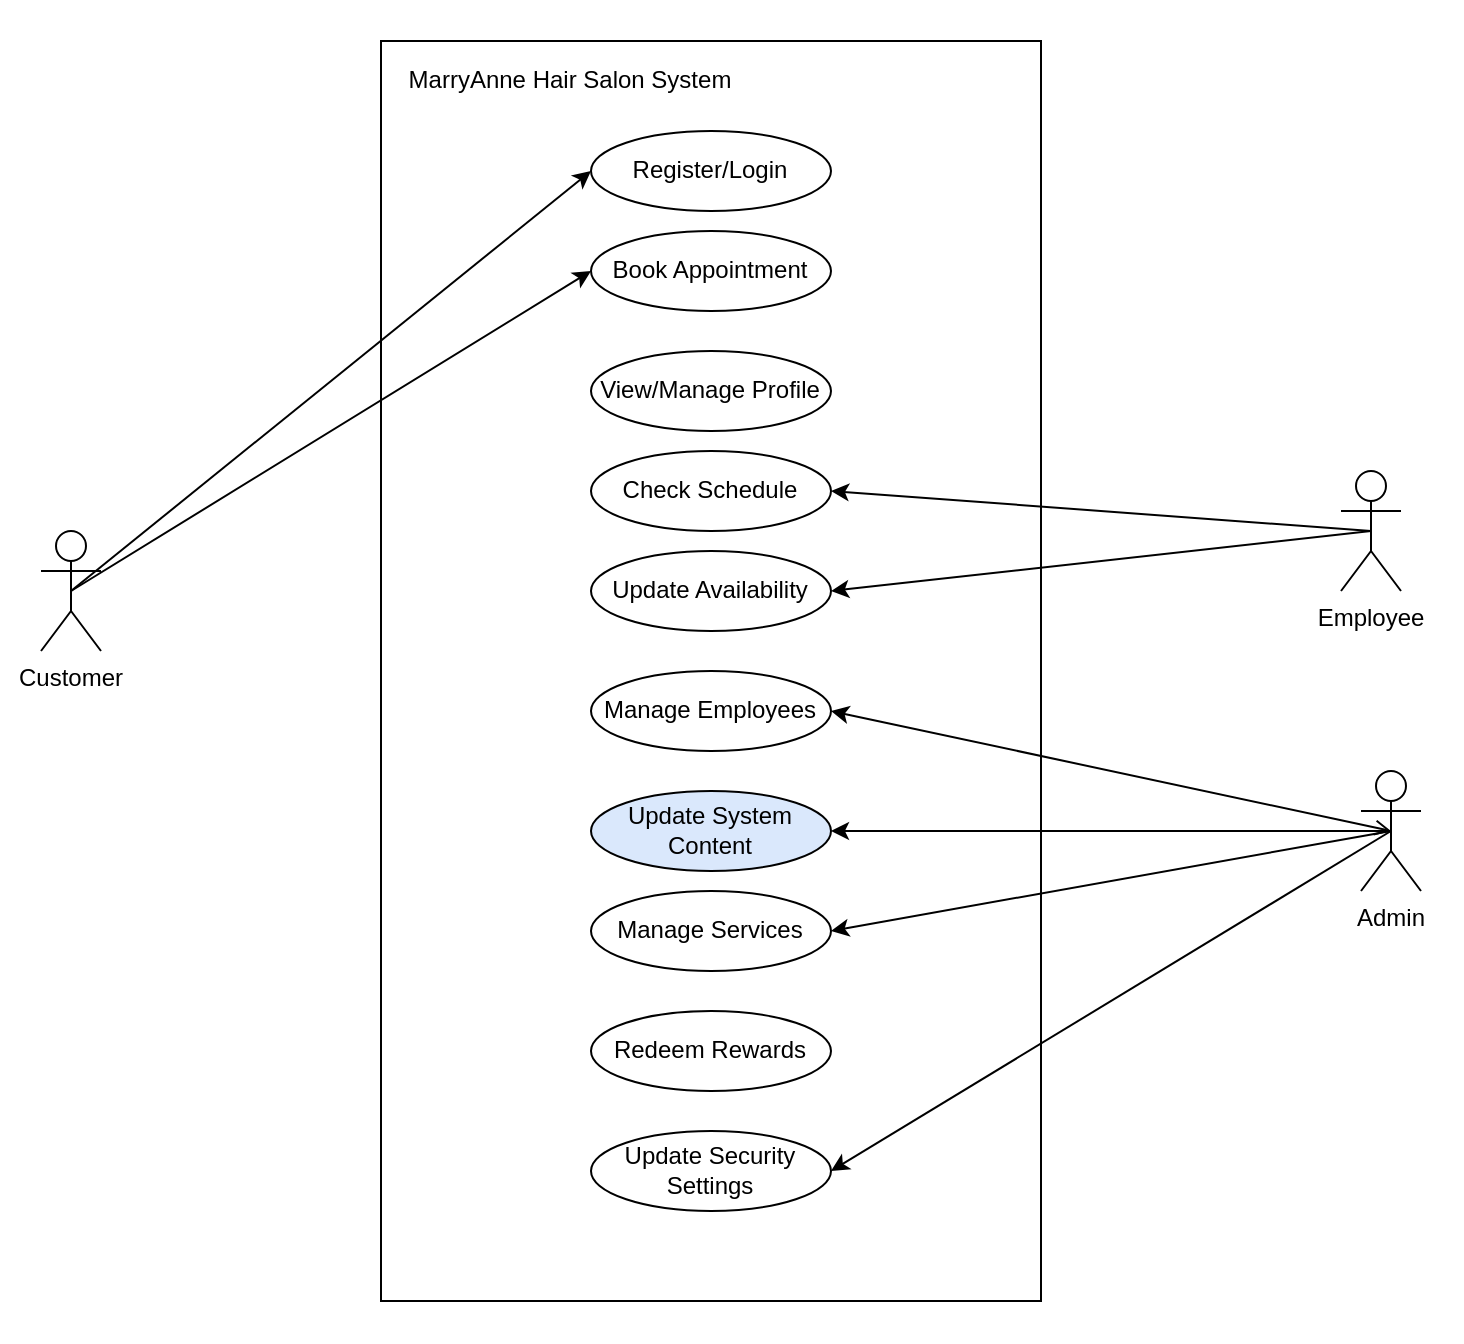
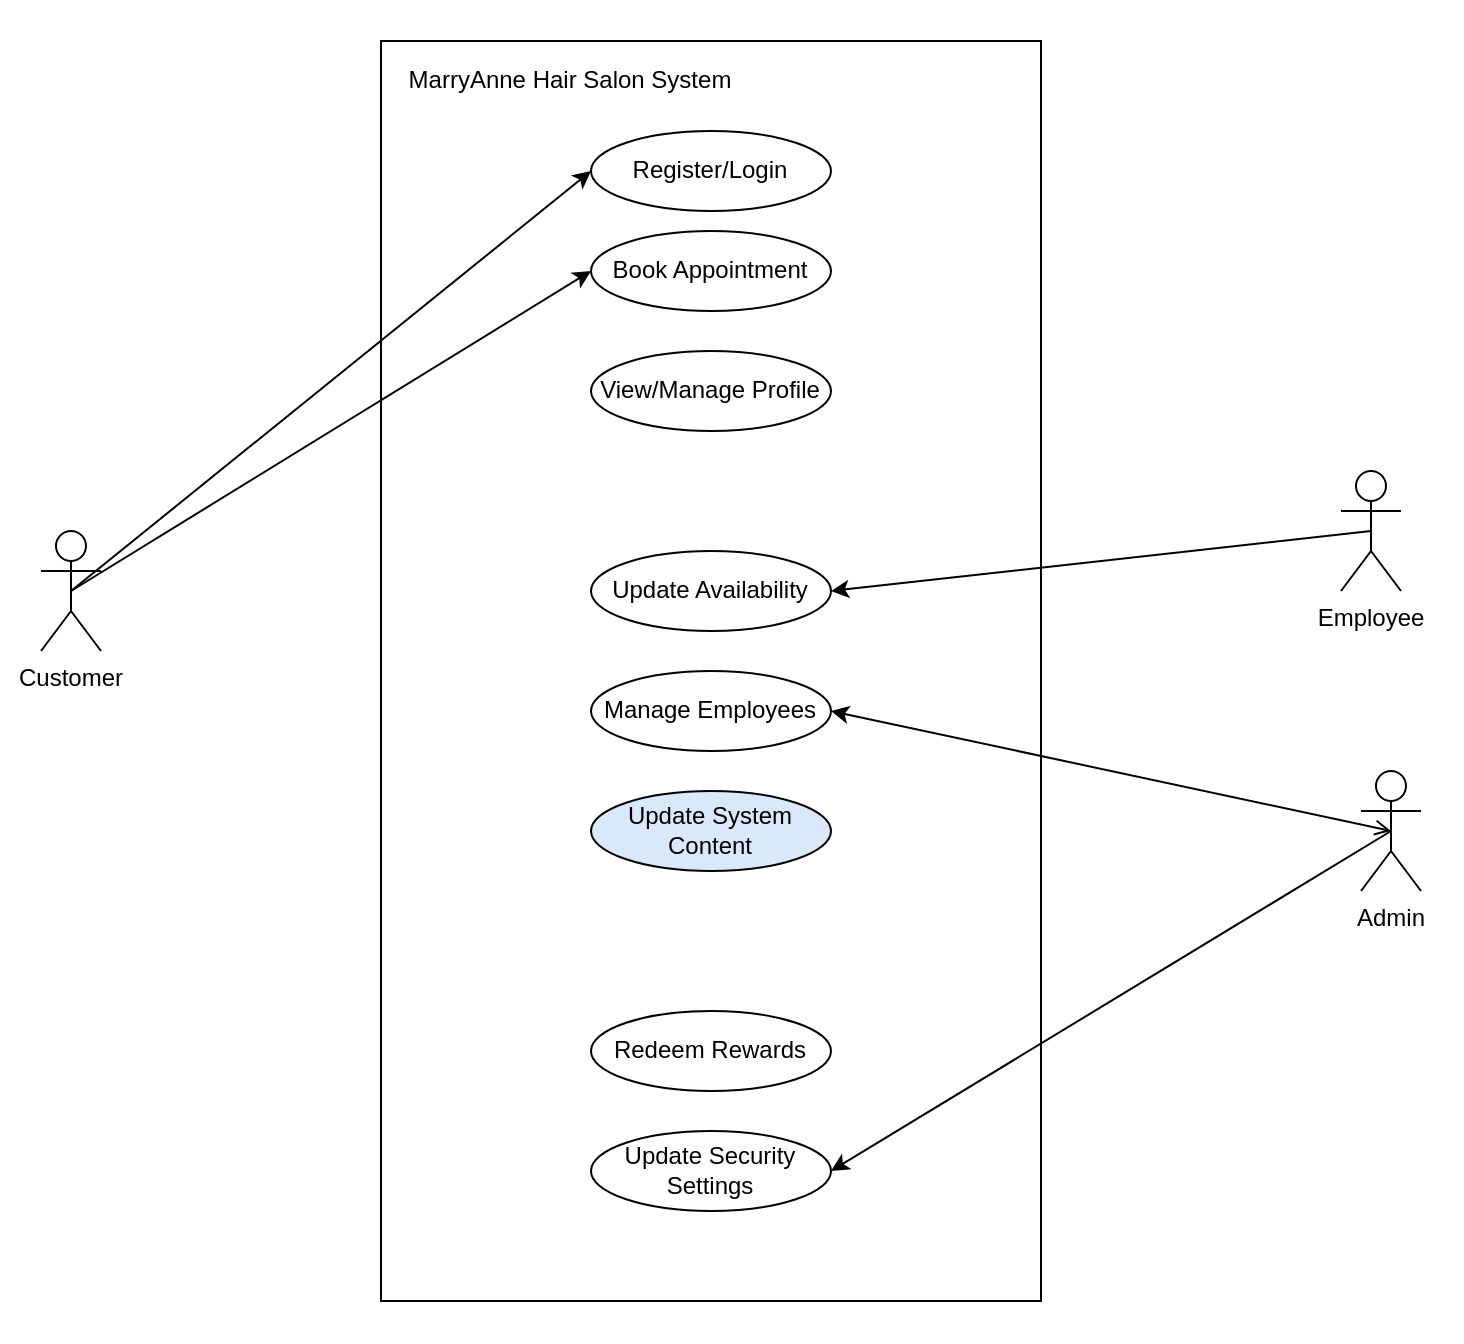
- <mxCell id="16" value="Check Schedule" style="ellipse;whiteSpace=wrap;html=1;" vertex="1" parent="1"><mxGeometry x="295" y="225" width="120" height="40" as="geometry" /></mxCell>
- <mxCell id="15" style="rounded=0;orthogonalLoop=1;jettySize=auto;html=1;exitX=1;exitY=0.5;exitDx=0;exitDy=0;entryX=0.5;entryY=0.5;entryDx=0;entryDy=0;entryPerimeter=0;startArrow=classic;startFill=1;endArrow=none;endFill=0;" edge="1" parent="1" source="16" target="5"><mxGeometry relative="1" as="geometry" /></mxCell>
- <mxCell id="20" style="rounded=0;orthogonalLoop=1;jettySize=auto;html=1;entryX=0.5;entryY=0.5;entryDx=0;entryDy=0;entryPerimeter=0;endArrow=none;endFill=0;startArrow=classic;startFill=1;" edge="1" parent="1" source="21" target="4"><mxGeometry relative="1" as="geometry" /></mxCell>
- <mxCell id="18" style="rounded=0;orthogonalLoop=1;jettySize=auto;html=1;exitX=1;exitY=0.5;exitDx=0;exitDy=0;entryX=0.5;entryY=0.5;entryDx=0;entryDy=0;entryPerimeter=0;endArrow=none;endFill=0;startArrow=classic;startFill=1;" edge="1" parent="1" source="19" target="4"><mxGeometry relative="1" as="geometry" /></mxCell>
- <mxCell id="19" value="Manage Services" style="ellipse;whiteSpace=wrap;html=1;" vertex="1" parent="1"><mxGeometry x="295" y="445" width="120" height="40" as="geometry" /></mxCell>
